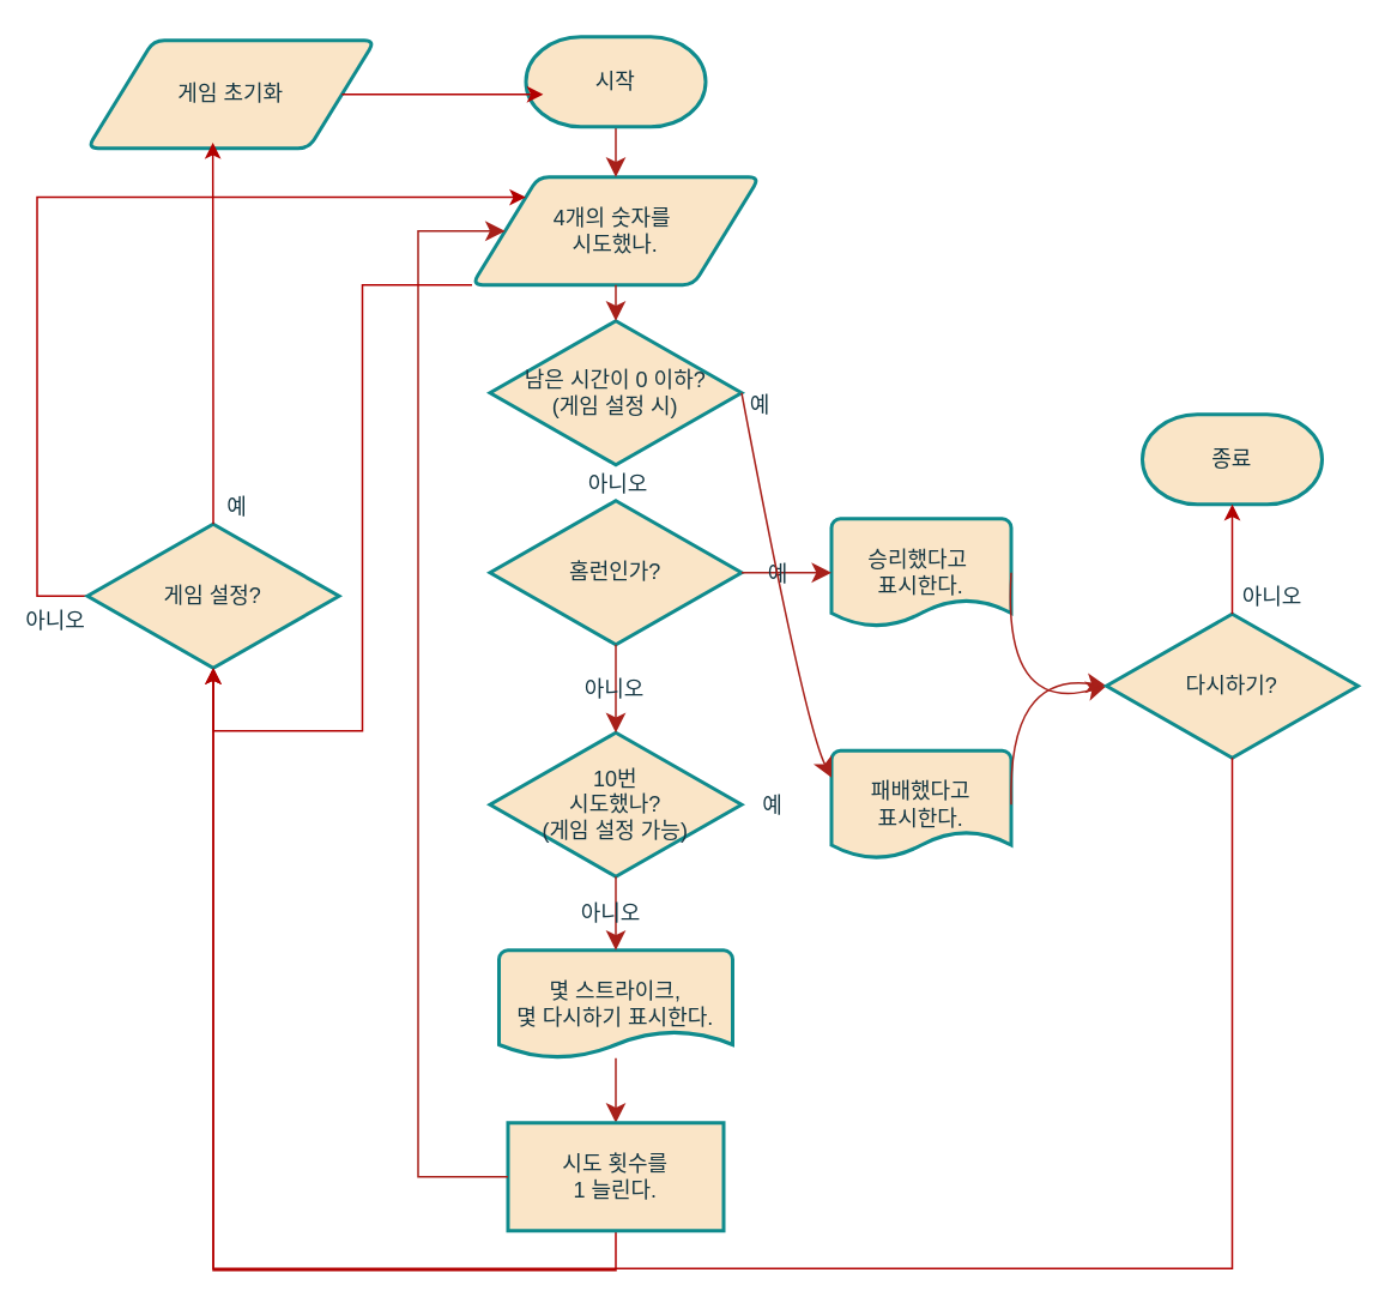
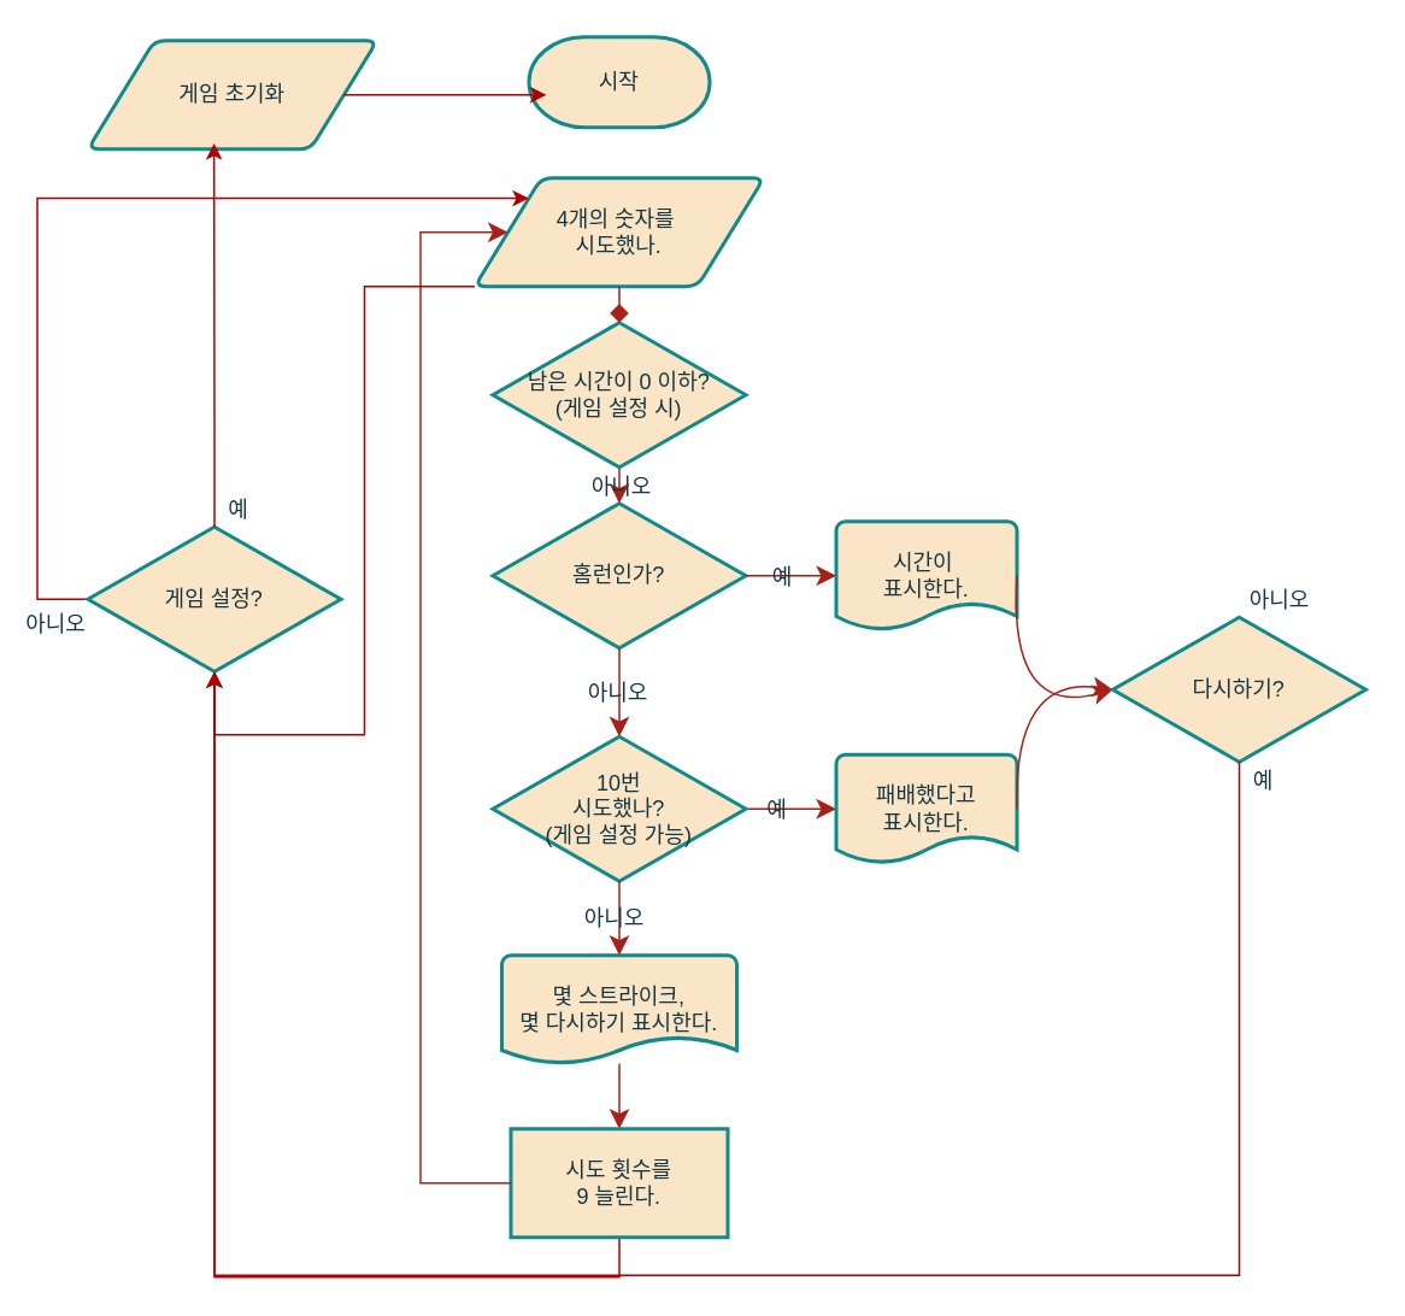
- <mxCell id="21" style="edgeStyle=none;curved=1;rounded=0;orthogonalLoop=1;jettySize=auto;html=1;exitX=0.5;exitY=1;exitDx=0;exitDy=0;exitPerimeter=0;fontSize=12;startSize=8;endSize=8;labelBackgroundColor=none;strokeColor=#A8201A;fontColor=default;" parent="1" source="22" target="2" edge="1"><mxGeometry relative="1" as="geometry" /></mxCell>
- <mxCell id="29" style="edgeStyle=none;curved=1;rounded=0;orthogonalLoop=1;jettySize=auto;html=1;exitX=0.5;exitY=1;exitDx=0;exitDy=0;fontSize=12;startSize=8;endSize=8;labelBackgroundColor=none;strokeColor=#A8201A;fontColor=default;entryX=0.5;entryY=0;entryDx=0;entryDy=0;entryPerimeter=0;" edge="1" parent="1" source="2" target="26"><mxGeometry relative="1" as="geometry"><mxPoint x="352" y="78" as="sourcePoint" /><mxPoint x="352" y="128" as="targetPoint" /></mxGeometry></mxCell>
+ <mxCell id="29" style="edgeStyle=none;curved=1;rounded=0;orthogonalLoop=1;jettySize=auto;html=1;exitX=0.5;exitY=1;exitDx=0;exitDy=0;fontSize=12;startSize=8;endSize=8;labelBackgroundColor=none;strokeColor=#A8201A;fontColor=default;entryX=0.5;entryY=0;entryDx=0;entryDy=0;entryPerimeter=0;endArrow=diamond;" edge="1" parent="1" source="2" target="26"><mxGeometry relative="1" as="geometry"><mxPoint x="352" y="78" as="sourcePoint" /><mxPoint x="352" y="128" as="targetPoint" /></mxGeometry></mxCell>
- <mxCell id="20" value="종료" style="strokeWidth=2;html=1;shape=mxgraph.flowchart.terminator;whiteSpace=wrap;labelBackgroundColor=none;fillColor=#FAE5C7;strokeColor=#0F8B8D;fontColor=#143642;" parent="1" vertex="1"><mxGeometry x="635" y="230" width="100" height="50" as="geometry" /></mxCell>
+ <mxCell id="4" style="edgeStyle=none;curved=1;rounded=0;orthogonalLoop=1;jettySize=auto;html=1;entryX=0.5;entryY=0;entryDx=0;entryDy=0;entryPerimeter=0;fontSize=12;startSize=8;endSize=8;labelBackgroundColor=none;strokeColor=#A8201A;fontColor=default;exitX=0.5;exitY=1;exitDx=0;exitDy=0;exitPerimeter=0;" parent="1" source="26" target="3" edge="1"><mxGeometry relative="1" as="geometry"><mxPoint x="342" y="228" as="sourcePoint" /></mxGeometry></mxCell>
- <mxCell id="40" style="edgeStyle=orthogonalEdgeStyle;rounded=0;orthogonalLoop=1;jettySize=auto;html=1;entryX=0.5;entryY=1;entryDx=0;entryDy=0;entryPerimeter=0;fillColor=#e51400;strokeColor=#B20000;" edge="1" parent="1" source="39" target="20"><mxGeometry relative="1" as="geometry" /></mxCell>
- <mxCell id="5" value="승리했다고&amp;nbsp;&lt;div&gt;표시한다.&lt;/div&gt;" style="strokeWidth=2;html=1;shape=mxgraph.flowchart.document2;whiteSpace=wrap;size=0.25;labelBackgroundColor=none;fillColor=#FAE5C7;strokeColor=#0F8B8D;fontColor=#143642;" parent="1" vertex="1"><mxGeometry x="462" y="288" width="100" height="60" as="geometry" /></mxCell>
+ <mxCell id="5" value="시간이&amp;nbsp;&lt;div&gt;표시한다.&lt;/div&gt;" style="strokeWidth=2;html=1;shape=mxgraph.flowchart.document2;whiteSpace=wrap;size=0.25;labelBackgroundColor=none;fillColor=#FAE5C7;strokeColor=#0F8B8D;fontColor=#143642;" parent="1" vertex="1"><mxGeometry x="462" y="288" width="100" height="60" as="geometry" /></mxCell>
- <mxCell id="27" style="edgeStyle=none;curved=1;rounded=0;orthogonalLoop=1;jettySize=auto;html=1;entryX=0;entryY=0.25;entryDx=0;entryDy=0;entryPerimeter=0;fontSize=12;startSize=8;endSize=8;labelBackgroundColor=none;strokeColor=#A8201A;fontColor=default;exitX=1;exitY=0.5;exitDx=0;exitDy=0;exitPerimeter=0;" edge="1" parent="1" source="26" target="13"><mxGeometry relative="1" as="geometry"><mxPoint x="432" y="298" as="sourcePoint" /><mxPoint x="482" y="298" as="targetPoint" /><Array as="points"><mxPoint x="447" y="402" /></Array></mxGeometry></mxCell>
- <mxCell id="28" value="예" style="edgeLabel;html=1;align=center;verticalAlign=middle;resizable=0;points=[];fontSize=12;labelBackgroundColor=none;fontColor=#143642;" vertex="1" connectable="0" parent="27"><mxGeometry x="-0.248" relative="1" as="geometry"><mxPoint x="-6" y="-75" as="offset" /></mxGeometry></mxCell>
+ <mxCell id="8" style="edgeStyle=none;curved=1;rounded=0;orthogonalLoop=1;jettySize=auto;html=1;exitX=1;exitY=0.5;exitDx=0;exitDy=0;exitPerimeter=0;fontSize=12;startSize=8;endSize=8;labelBackgroundColor=none;strokeColor=#A8201A;fontColor=default;" parent="1" source="10" target="13" edge="1"><mxGeometry relative="1" as="geometry" /></mxCell>
+ <mxCell id="9" value="예" style="edgeLabel;html=1;align=center;verticalAlign=middle;resizable=0;points=[];fontSize=12;labelBackgroundColor=none;fontColor=#143642;" parent="8" vertex="1" connectable="0"><mxGeometry x="-0.133" relative="1" as="geometry"><mxPoint x="263" y="-16" as="offset" /></mxGeometry></mxCell>
- <mxCell id="19" value="시도 횟수를&lt;div&gt;1 늘린다.&lt;/div&gt;" style="rounded=1;whiteSpace=wrap;html=1;absoluteArcSize=1;arcSize=0;strokeWidth=2;labelBackgroundColor=none;fillColor=#FAE5C7;strokeColor=#0F8B8D;fontColor=#143642;" parent="1" vertex="1"><mxGeometry x="282" y="624" width="120" height="60" as="geometry" /></mxCell>
+ <mxCell id="19" value="시도 횟수를&lt;div&gt;9 늘린다.&lt;/div&gt;" style="rounded=1;whiteSpace=wrap;html=1;absoluteArcSize=1;arcSize=0;strokeWidth=2;labelBackgroundColor=none;fillColor=#FAE5C7;strokeColor=#0F8B8D;fontColor=#143642;" parent="1" vertex="1"><mxGeometry x="282" y="624" width="120" height="60" as="geometry" /></mxCell>
